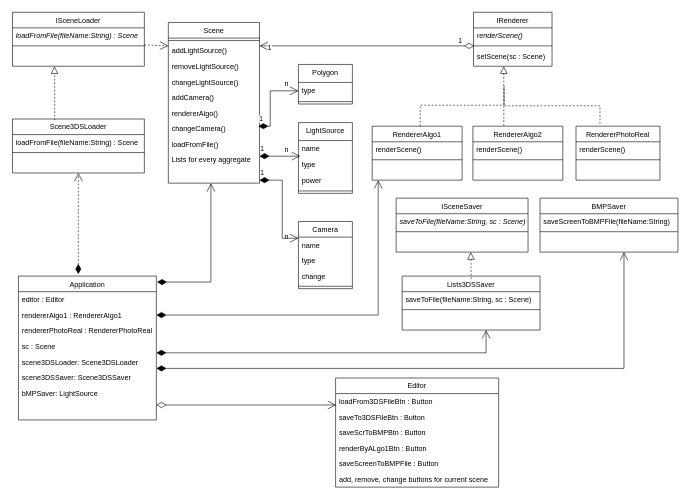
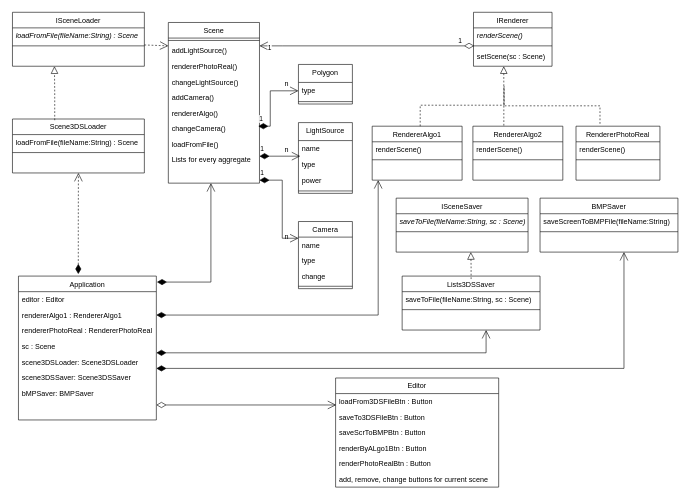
- <mxCell id="5" value="removeLightSource()" style="text;align=left;verticalAlign=top;spacingLeft=4;spacingRight=4;overflow=hidden;rotatable=0;points=[[0,0.5],[1,0.5]];portConstraint=eastwest;rounded=0;shadow=0;html=0;" parent="2" vertex="1"><mxGeometry y="60" width="152" height="26" as="geometry" /></mxCell>
+ <mxCell id="5" value="rendererPhotoReal()" style="text;align=left;verticalAlign=top;spacingLeft=4;spacingRight=4;overflow=hidden;rotatable=0;points=[[0,0.5],[1,0.5]];portConstraint=eastwest;rounded=0;shadow=0;html=0;" parent="2" vertex="1"><mxGeometry y="60" width="152" height="26" as="geometry" /></mxCell>
- <mxCell id="81" value="bMPSaver: LightSource" style="text;align=left;verticalAlign=top;spacingLeft=4;spacingRight=4;overflow=hidden;rotatable=0;points=[[0,0.5],[1,0.5]];portConstraint=eastwest;rounded=0;shadow=0;html=0;" vertex="1" parent="74"><mxGeometry y="182" width="230" height="26" as="geometry" /></mxCell>
+ <mxCell id="81" value="bMPSaver: BMPSaver" style="text;align=left;verticalAlign=top;spacingLeft=4;spacingRight=4;overflow=hidden;rotatable=0;points=[[0,0.5],[1,0.5]];portConstraint=eastwest;rounded=0;shadow=0;html=0;" vertex="1" parent="74"><mxGeometry y="182" width="230" height="26" as="geometry" /></mxCell>
- <mxCell id="55" value="saveScreenToBMPFile : Button" style="text;align=left;verticalAlign=top;spacingLeft=4;spacingRight=4;overflow=hidden;rotatable=0;points=[[0,0.5],[1,0.5]];portConstraint=eastwest;rounded=0;shadow=0;html=0;" vertex="1" parent="50"><mxGeometry y="130" width="272" height="26" as="geometry" /></mxCell>
+ <mxCell id="55" value="renderPhotoRealBtn : Button" style="text;align=left;verticalAlign=top;spacingLeft=4;spacingRight=4;overflow=hidden;rotatable=0;points=[[0,0.5],[1,0.5]];portConstraint=eastwest;rounded=0;shadow=0;html=0;" vertex="1" parent="50"><mxGeometry y="130" width="272" height="26" as="geometry" /></mxCell>
